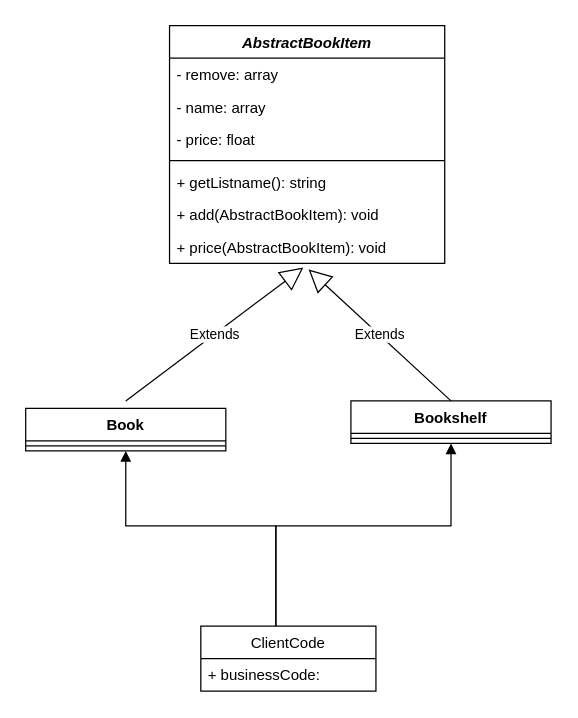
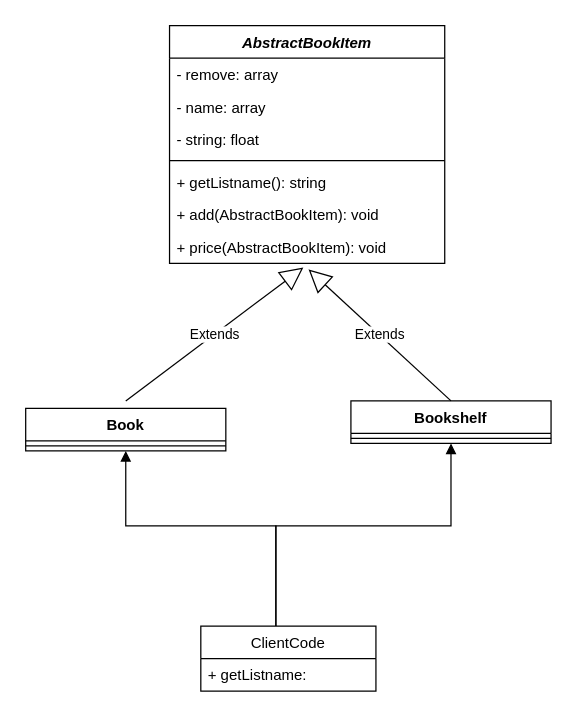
- <mxCell id="9" value="- price: float" style="text;strokeColor=none;fillColor=none;align=left;verticalAlign=top;spacingLeft=4;spacingRight=4;overflow=hidden;rotatable=0;points=[[0,0.5],[1,0.5]];portConstraint=eastwest;" vertex="1" parent="6"><mxGeometry y="78" width="220" height="26" as="geometry" /></mxCell>
+ <mxCell id="9" value="- string: float" style="text;strokeColor=none;fillColor=none;align=left;verticalAlign=top;spacingLeft=4;spacingRight=4;overflow=hidden;rotatable=0;points=[[0,0.5],[1,0.5]];portConstraint=eastwest;" vertex="1" parent="6"><mxGeometry y="78" width="220" height="26" as="geometry" /></mxCell>
- <mxCell id="4" value="+ businessCode: " style="text;strokeColor=none;fillColor=none;align=left;verticalAlign=top;spacingLeft=4;spacingRight=4;overflow=hidden;rotatable=0;points=[[0,0.5],[1,0.5]];portConstraint=eastwest;" vertex="1" parent="2"><mxGeometry y="26" width="140" height="26" as="geometry" /></mxCell>
+ <mxCell id="4" value="+ getListname: " style="text;strokeColor=none;fillColor=none;align=left;verticalAlign=top;spacingLeft=4;spacingRight=4;overflow=hidden;rotatable=0;points=[[0,0.5],[1,0.5]];portConstraint=eastwest;" vertex="1" parent="2"><mxGeometry y="26" width="140" height="26" as="geometry" /></mxCell>
